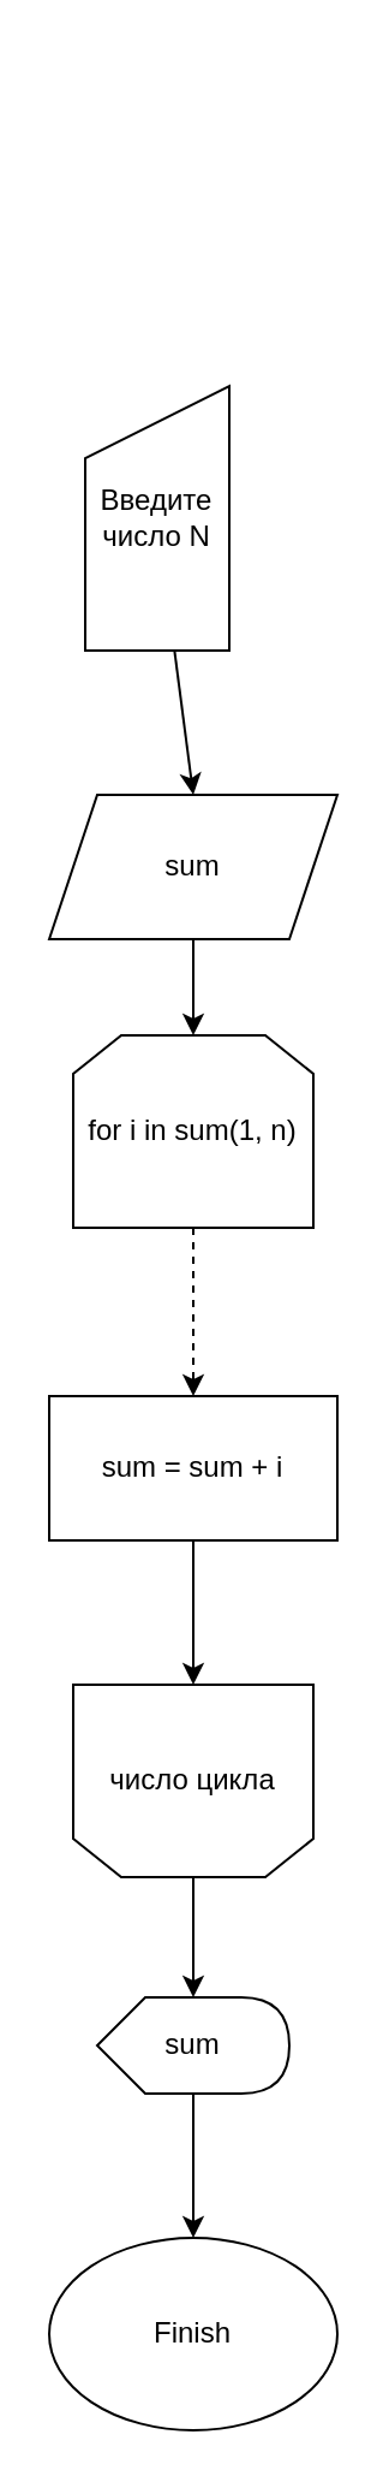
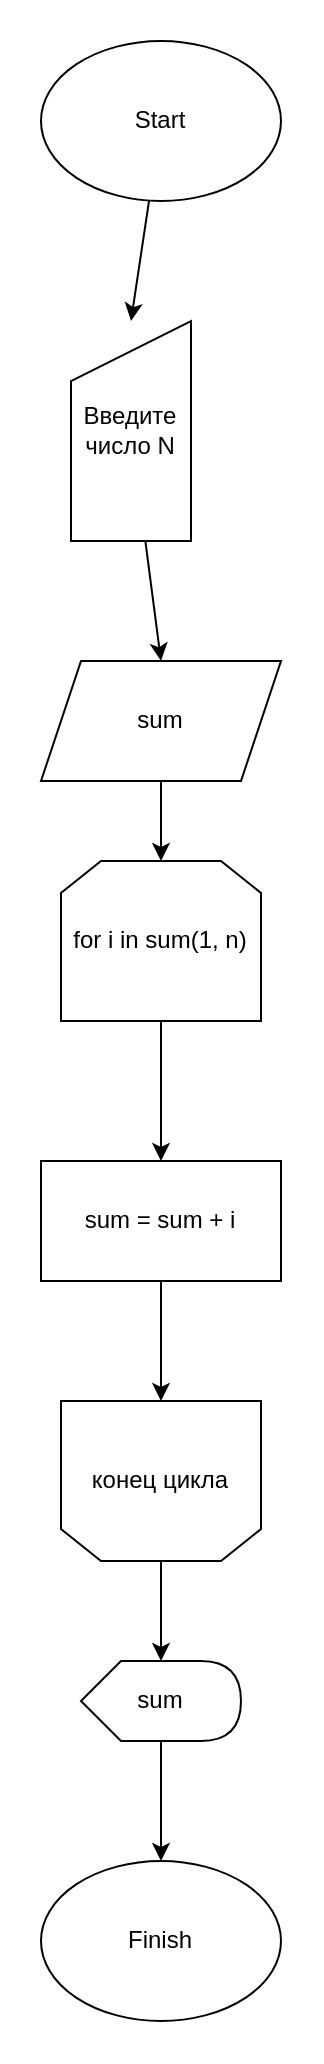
+ <mxCell id="3" value="Start" style="ellipse;whiteSpace=wrap;html=1;" vertex="1" parent="1"><mxGeometry x="20" y="20" width="120" height="80" as="geometry" /></mxCell>
+ <mxCell id="2" style="edgeStyle=none;html=1;entryX=0.5;entryY=0;entryDx=0;entryDy=0;" edge="1" parent="1" source="3" target="5"><mxGeometry relative="1" as="geometry" /></mxCell>
- <mxCell id="8" style="edgeStyle=none;html=1;entryX=0.5;entryY=0;entryDx=0;entryDy=0;dashed=1;" edge="1" parent="1" source="9" target="15"><mxGeometry relative="1" as="geometry" /></mxCell>
+ <mxCell id="8" style="edgeStyle=none;html=1;entryX=0.5;entryY=0;entryDx=0;entryDy=0;" edge="1" parent="1" source="9" target="15"><mxGeometry relative="1" as="geometry" /></mxCell>
- <mxCell id="11" value="число цикла" style="shape=loopLimit;whiteSpace=wrap;html=1;direction=west;" vertex="1" parent="1"><mxGeometry x="30" y="700" width="100" height="80" as="geometry" /></mxCell>
+ <mxCell id="11" value="конец цикла" style="shape=loopLimit;whiteSpace=wrap;html=1;direction=west;" vertex="1" parent="1"><mxGeometry x="30" y="700" width="100" height="80" as="geometry" /></mxCell>
